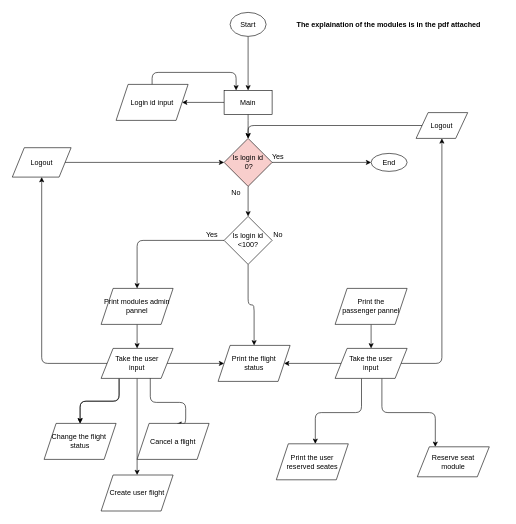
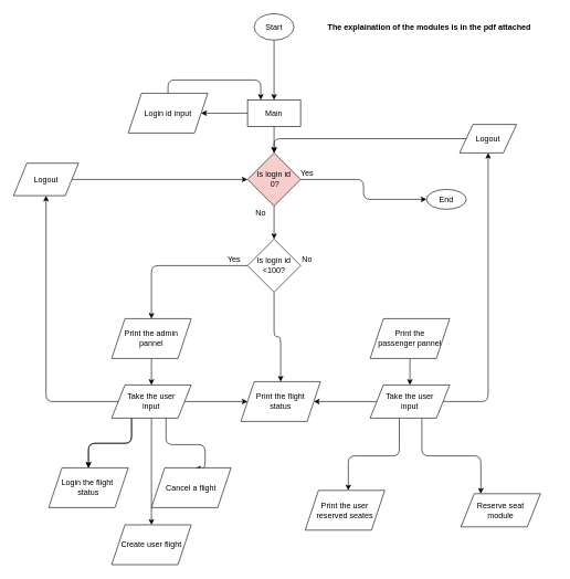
- <mxCell id="21" value="End" style="ellipse;whiteSpace=wrap;html=1;" parent="1" vertex="1"><mxGeometry x="618" y="255" width="60" height="30" as="geometry" /></mxCell>
+ <mxCell id="21" value="End" style="ellipse;whiteSpace=wrap;html=1;" parent="1" vertex="1"><mxGeometry x="643" y="285" width="60" height="30" as="geometry" /></mxCell>
- <mxCell id="15" value="Print modules admin &lt;br&gt;pannel" style="shape=parallelogram;perimeter=parallelogramPerimeter;whiteSpace=wrap;html=1;fixedSize=1;" parent="1" vertex="1"><mxGeometry x="168" y="480" width="120" height="60" as="geometry" /></mxCell>
+ <mxCell id="15" value="Print the admin &lt;br&gt;pannel" style="shape=parallelogram;perimeter=parallelogramPerimeter;whiteSpace=wrap;html=1;fixedSize=1;" parent="1" vertex="1"><mxGeometry x="168" y="480" width="120" height="60" as="geometry" /></mxCell>
- <mxCell id="39" value="Change the flight&amp;nbsp;&lt;br&gt;status" style="shape=parallelogram;perimeter=parallelogramPerimeter;whiteSpace=wrap;html=1;fixedSize=1;" parent="1" vertex="1"><mxGeometry x="73" y="705" width="120" height="60" as="geometry" /></mxCell>
+ <mxCell id="39" value="Login the flight&amp;nbsp;&lt;br&gt;status" style="shape=parallelogram;perimeter=parallelogramPerimeter;whiteSpace=wrap;html=1;fixedSize=1;" parent="1" vertex="1"><mxGeometry x="73" y="705" width="120" height="60" as="geometry" /></mxCell>
